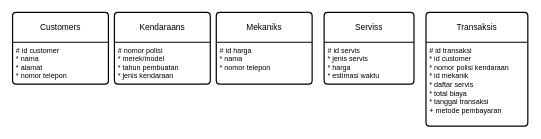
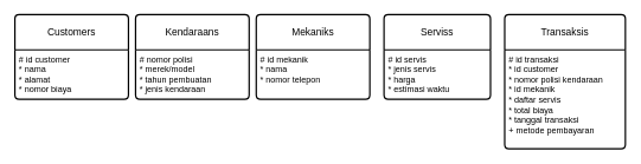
- <mxCell id="7" value="# id harga&lt;div&gt;* nama&lt;/div&gt;&lt;div&gt;* nomor telepon&lt;/div&gt;" style="align=left;strokeColor=none;fillColor=none;spacingLeft=4;spacingRight=4;fontSize=12;verticalAlign=top;resizable=0;rotatable=0;part=1;html=1;whiteSpace=wrap;" parent="6" vertex="1"><mxGeometry y="50" width="160" height="70" as="geometry" /></mxCell>
+ <mxCell id="7" value="# id mekanik&lt;div&gt;* nama&lt;/div&gt;&lt;div&gt;* nomor telepon&lt;/div&gt;" style="align=left;strokeColor=none;fillColor=none;spacingLeft=4;spacingRight=4;fontSize=12;verticalAlign=top;resizable=0;rotatable=0;part=1;html=1;whiteSpace=wrap;" parent="6" vertex="1"><mxGeometry y="50" width="160" height="70" as="geometry" /></mxCell>
- <mxCell id="3" value="# id customer&lt;div&gt;* nama&lt;/div&gt;&lt;div&gt;* alamat&lt;/div&gt;&lt;div&gt;* nomor telepon&lt;/div&gt;" style="align=left;strokeColor=none;fillColor=none;spacingLeft=4;spacingRight=4;fontSize=12;verticalAlign=top;resizable=0;rotatable=0;part=1;html=1;whiteSpace=wrap;" parent="2" vertex="1"><mxGeometry y="50" width="160" height="70" as="geometry" /></mxCell>
+ <mxCell id="3" value="# id customer&lt;div&gt;* nama&lt;/div&gt;&lt;div&gt;* alamat&lt;/div&gt;&lt;div&gt;* nomor biaya&lt;/div&gt;" style="align=left;strokeColor=none;fillColor=none;spacingLeft=4;spacingRight=4;fontSize=12;verticalAlign=top;resizable=0;rotatable=0;part=1;html=1;whiteSpace=wrap;" parent="2" vertex="1"><mxGeometry y="50" width="160" height="70" as="geometry" /></mxCell>
